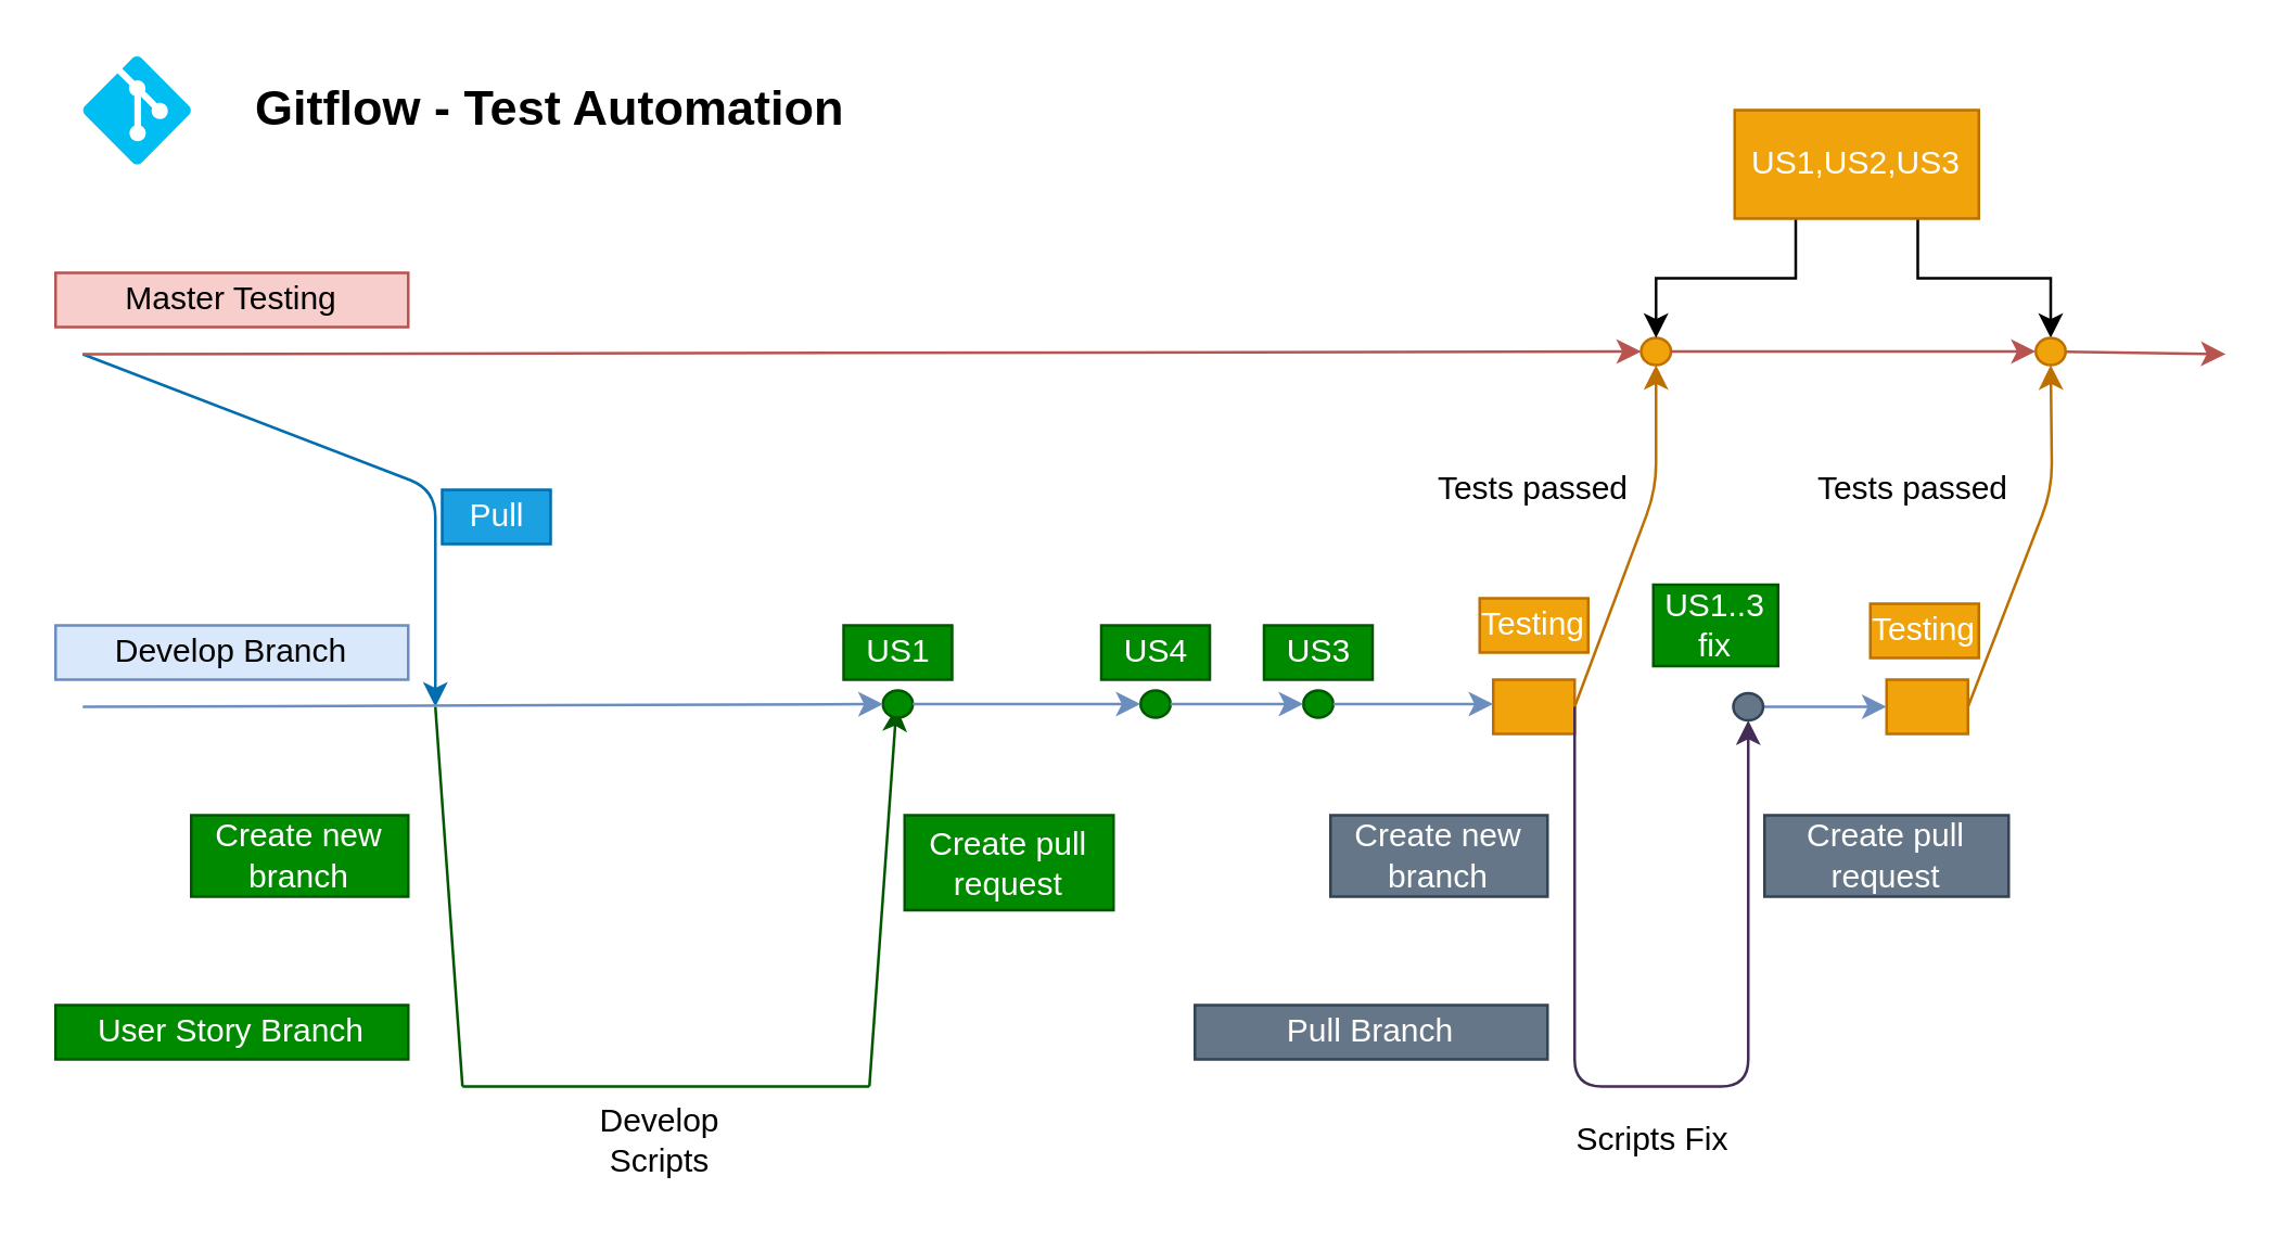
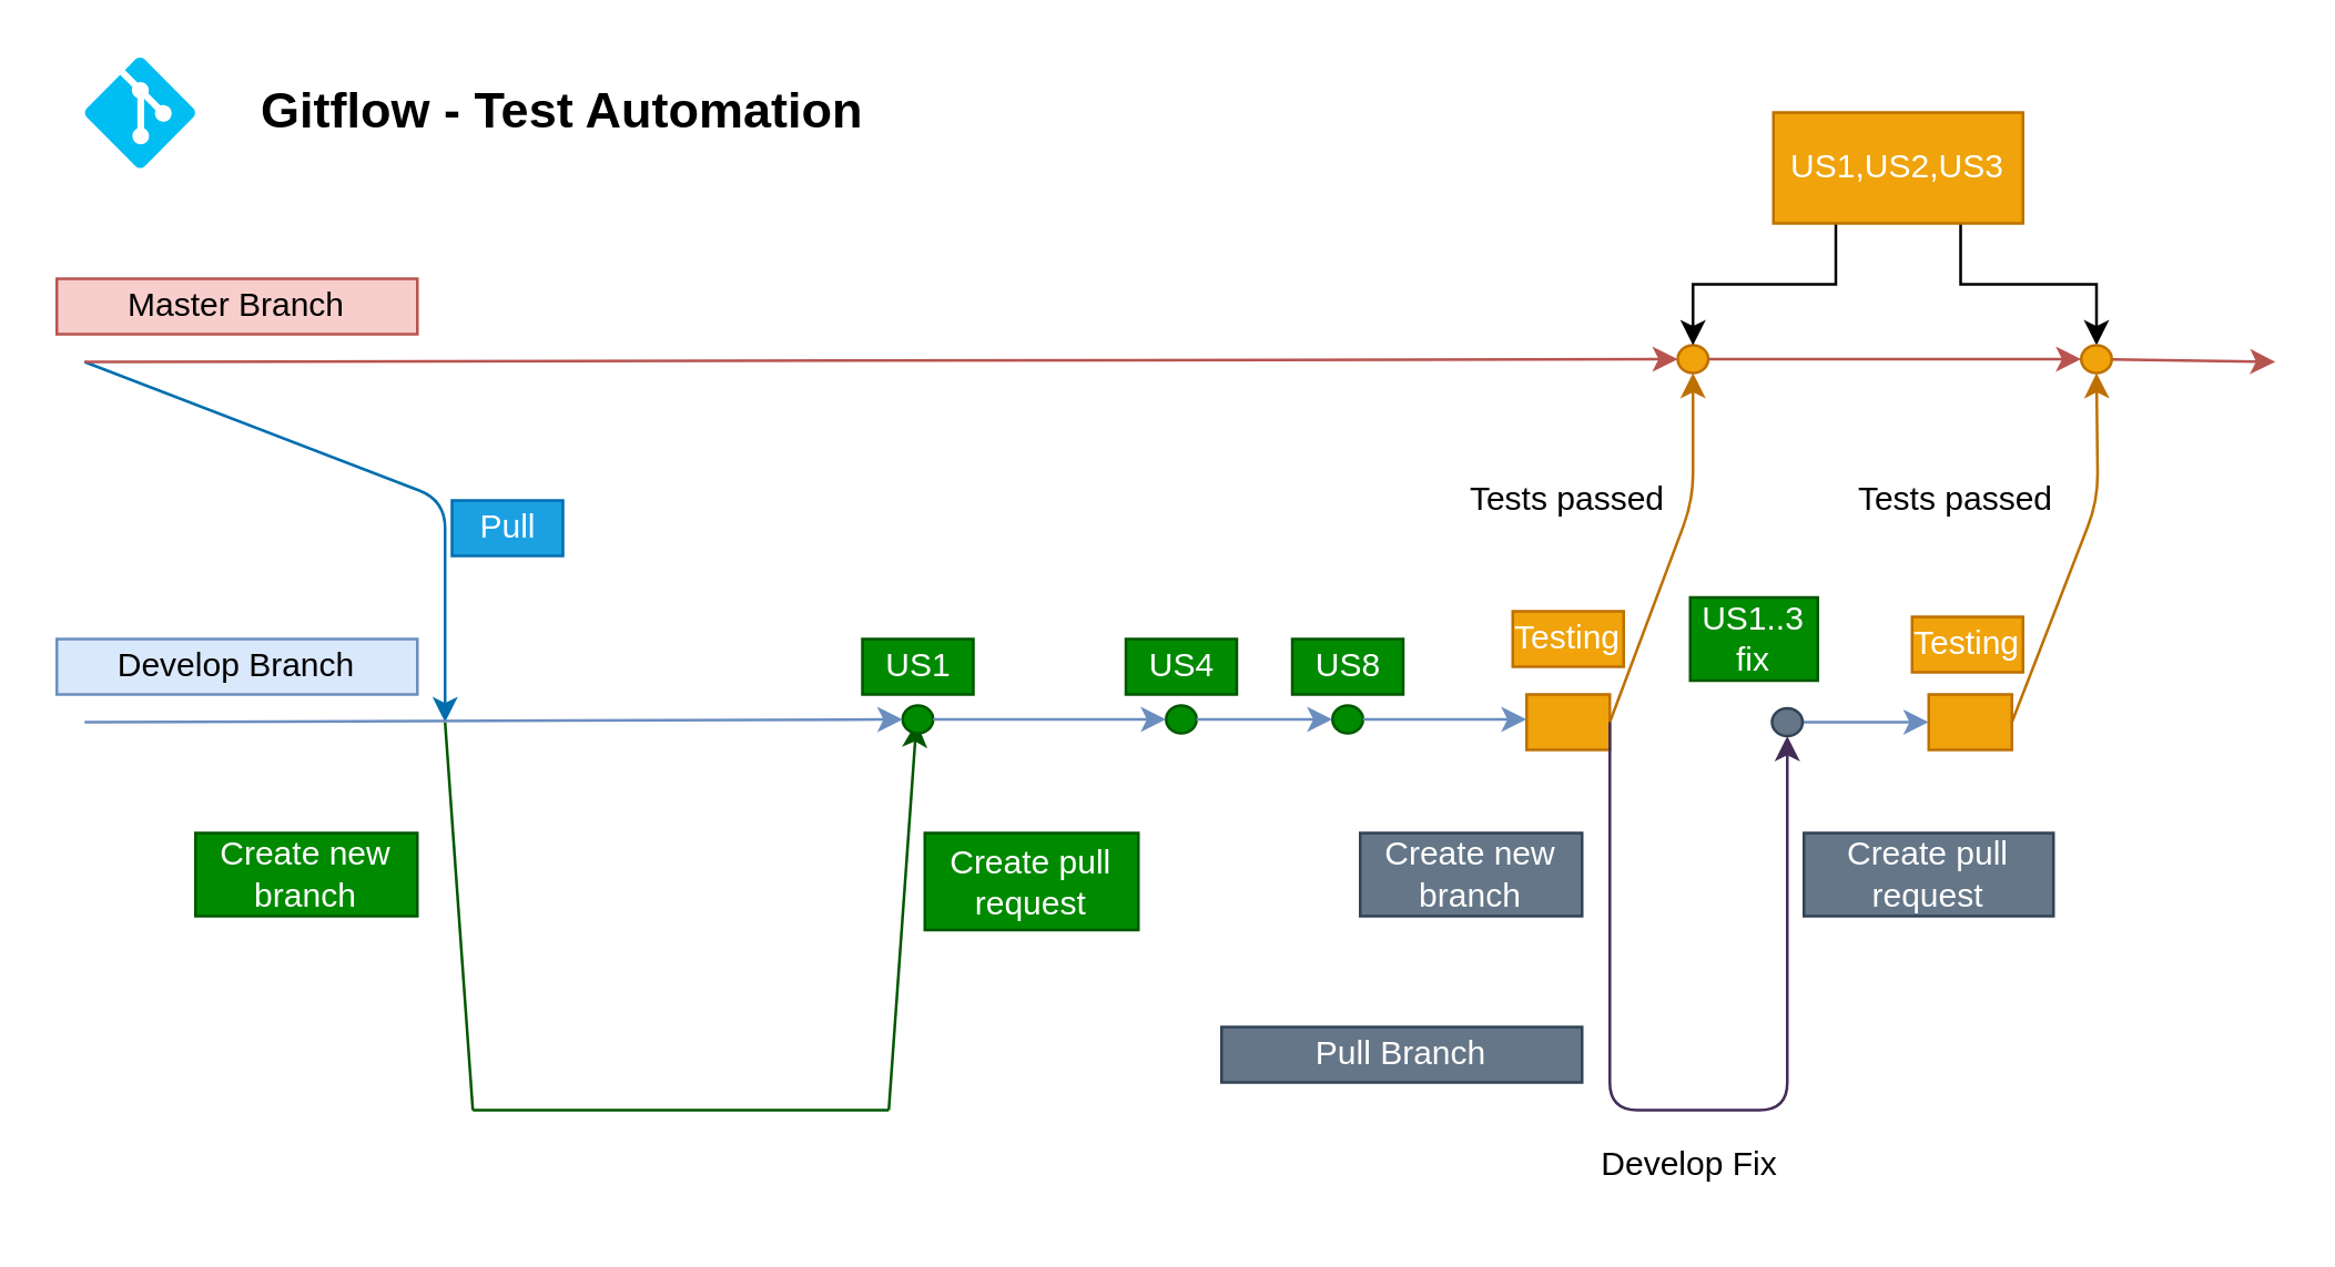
- <mxCell id="2" value="Master Testing" style="text;html=1;strokeColor=#b85450;fillColor=#f8cecc;align=center;verticalAlign=middle;whiteSpace=wrap;rounded=0;" vertex="1" parent="1"><mxGeometry x="20" y="100" width="130" height="20" as="geometry" /></mxCell>
+ <mxCell id="2" value="Master Branch" style="text;html=1;strokeColor=#b85450;fillColor=#f8cecc;align=center;verticalAlign=middle;whiteSpace=wrap;rounded=0;" vertex="1" parent="1"><mxGeometry x="20" y="100" width="130" height="20" as="geometry" /></mxCell>
- <mxCell id="24" value="US3" style="text;html=1;strokeColor=#005700;fillColor=#008a00;align=center;verticalAlign=middle;whiteSpace=wrap;rounded=0;fontColor=#ffffff;" vertex="1" parent="1"><mxGeometry x="465.5" y="230" width="40" height="20" as="geometry" /></mxCell>
+ <mxCell id="24" value="US8" style="text;html=1;strokeColor=#005700;fillColor=#008a00;align=center;verticalAlign=middle;whiteSpace=wrap;rounded=0;fontColor=#ffffff;" vertex="1" parent="1"><mxGeometry x="465.5" y="230" width="40" height="20" as="geometry" /></mxCell>
- <mxCell id="7" value="User Story Branch" style="text;html=1;strokeColor=#005700;fillColor=#008a00;align=center;verticalAlign=middle;whiteSpace=wrap;rounded=0;fontColor=#ffffff;" vertex="1" parent="1"><mxGeometry x="20" y="370" width="130" height="20" as="geometry" /></mxCell>
- <mxCell id="11" value="Develop Scripts" style="text;html=1;strokeColor=none;fillColor=none;align=center;verticalAlign=middle;whiteSpace=wrap;rounded=0;" vertex="1" parent="1"><mxGeometry x="222.5" y="410" width="40" height="20" as="geometry" /></mxCell>
- <mxCell id="39" value="Scripts Fix" style="text;html=1;strokeColor=none;fillColor=none;align=center;verticalAlign=middle;whiteSpace=wrap;rounded=0;" vertex="1" parent="1"><mxGeometry x="574" y="405" width="70" height="30" as="geometry" /></mxCell>
+ <mxCell id="39" value="Develop Fix" style="text;html=1;strokeColor=none;fillColor=none;align=center;verticalAlign=middle;whiteSpace=wrap;rounded=0;" vertex="1" parent="1"><mxGeometry x="574" y="405" width="70" height="30" as="geometry" /></mxCell>
